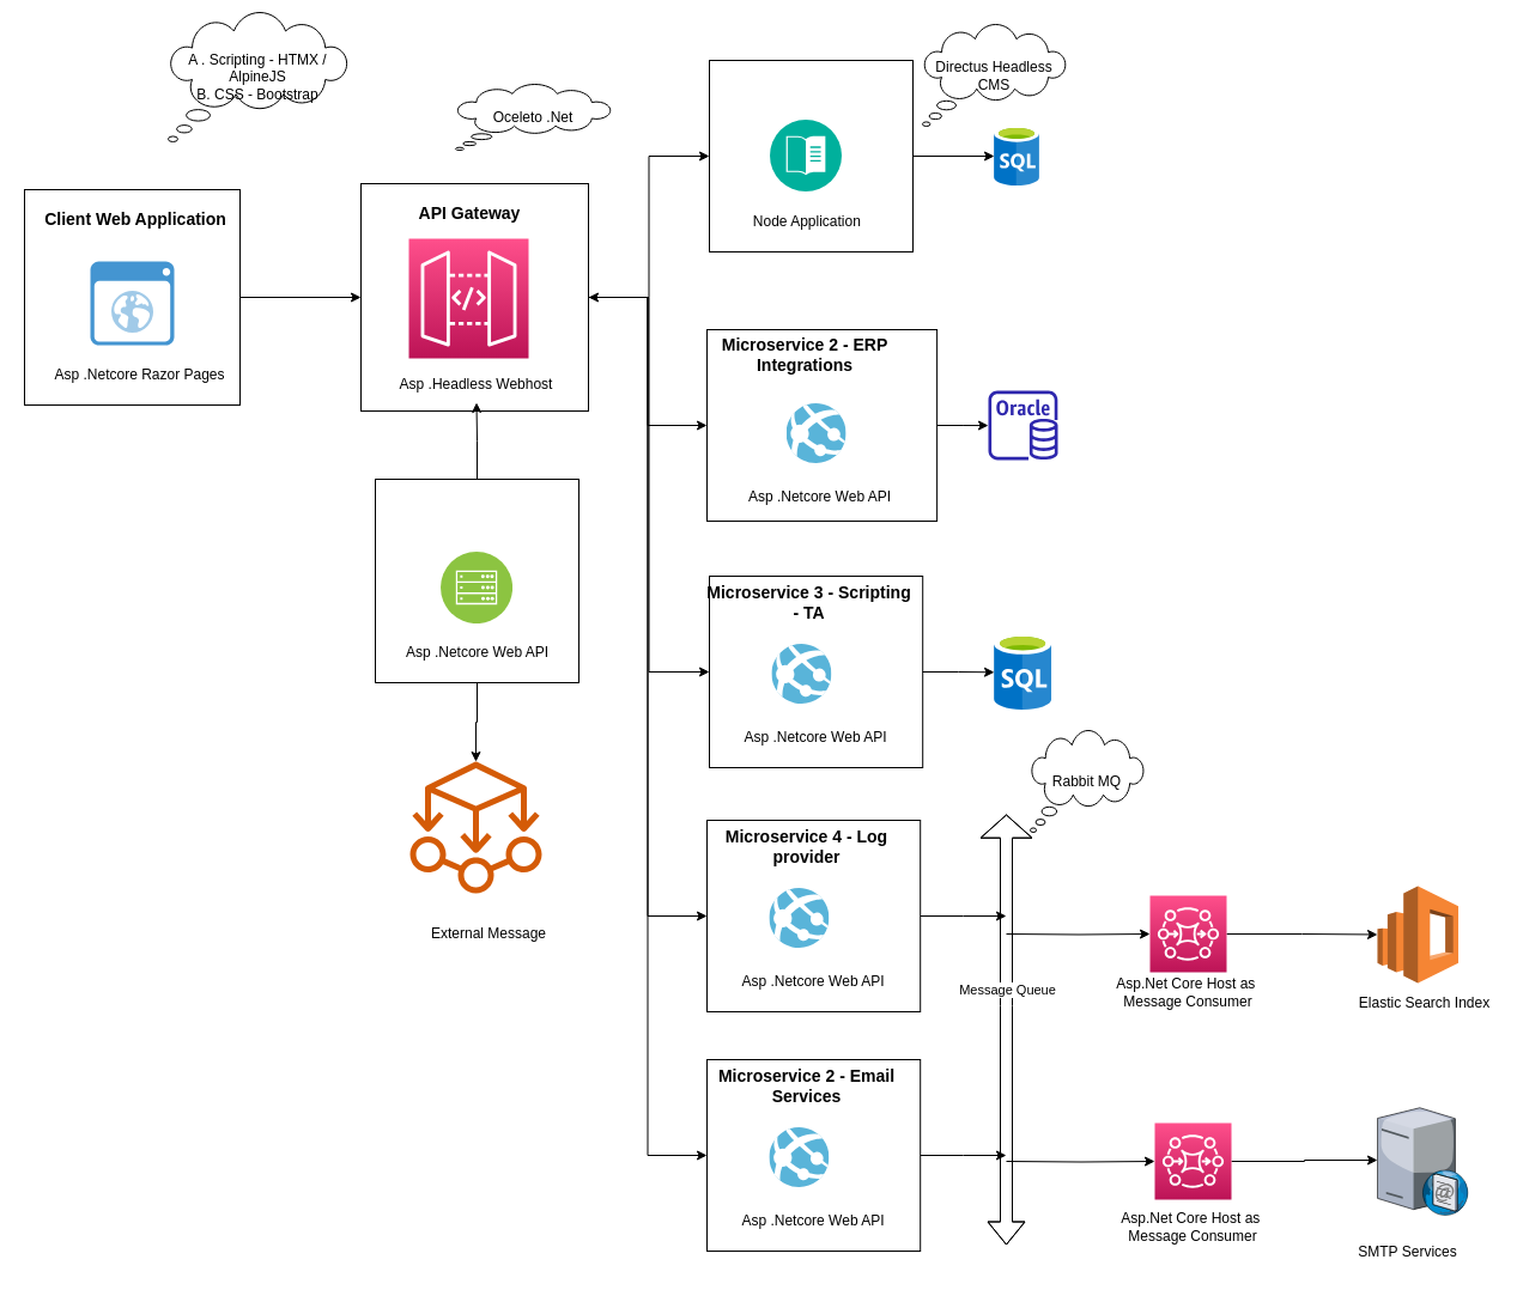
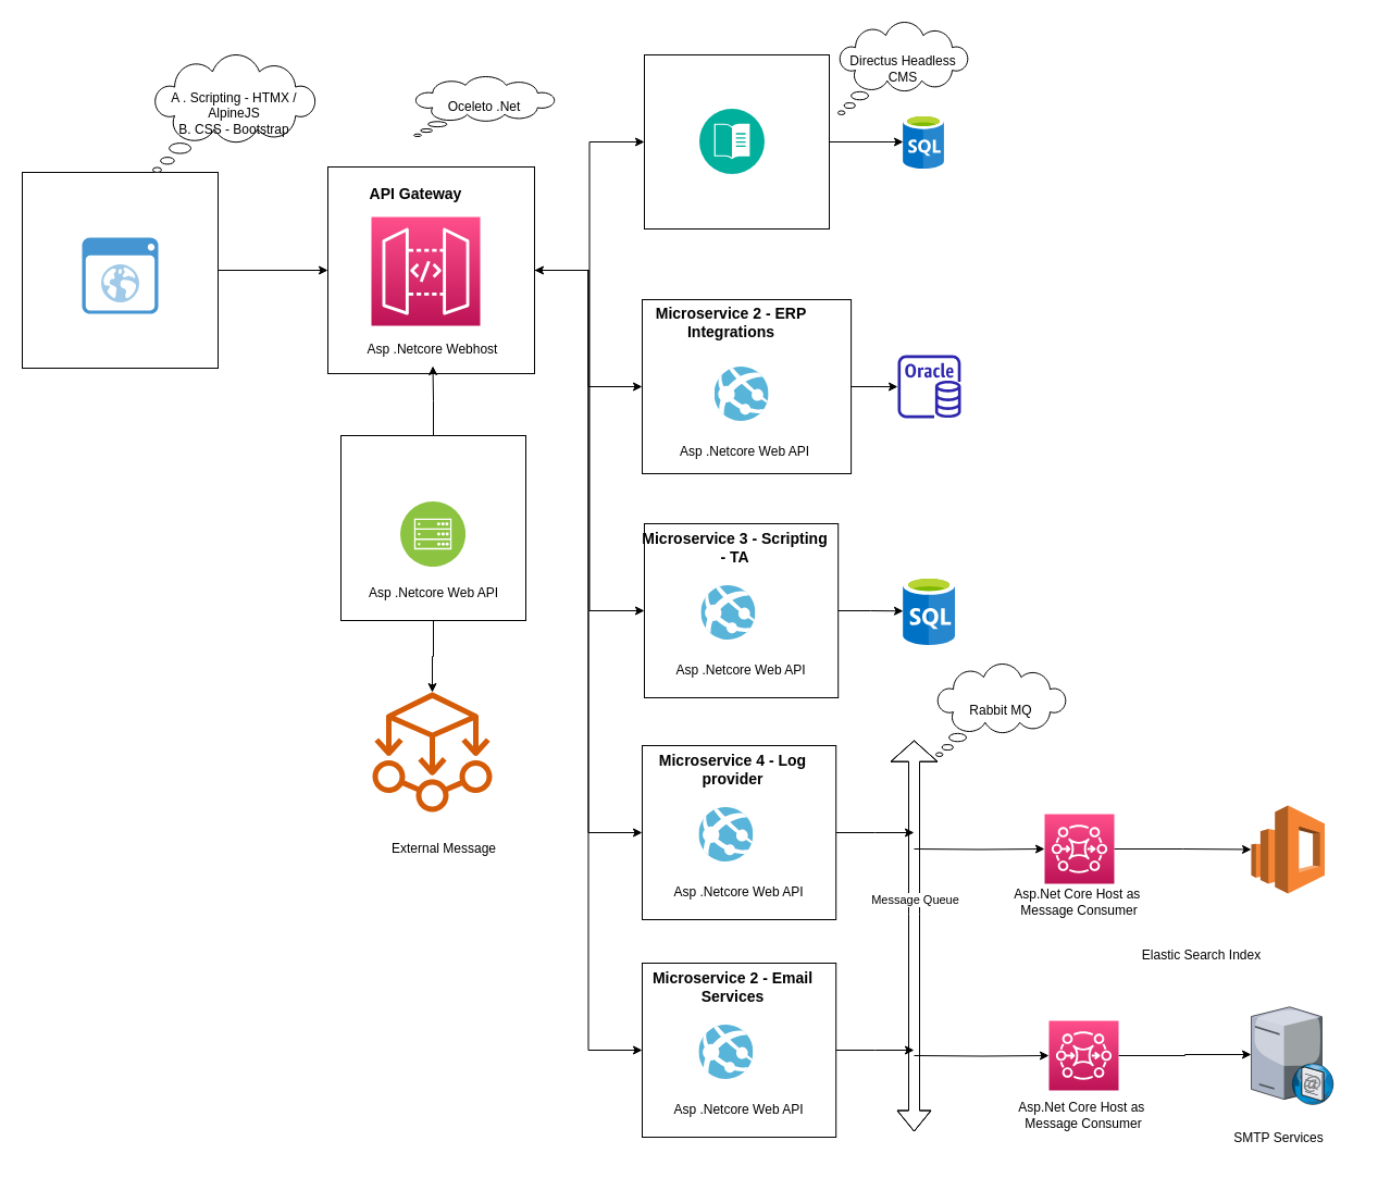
- <mxCell id="66" value="A . Scripting - HTMX / AlpineJS&lt;br&gt;B. CSS - Bootstrap" style="whiteSpace=wrap;html=1;shape=mxgraph.basic.cloud_callout" vertex="1" parent="1"><mxGeometry x="140" y="10" width="150" height="108" as="geometry" /></mxCell>
+ <mxCell id="66" value="A . Scripting - HTMX / AlpineJS&lt;br&gt;B. CSS - Bootstrap" style="whiteSpace=wrap;html=1;shape=mxgraph.basic.cloud_callout" vertex="1" parent="1"><mxGeometry x="140" y="50" width="150" height="108" as="geometry" /></mxCell>
- <mxCell id="15" value="&lt;b&gt;&lt;font style=&quot;font-size: 14px;&quot;&gt;API Gateway&lt;/font&gt;&lt;/b&gt;" style="text;html=1;strokeColor=none;fillColor=none;align=center;verticalAlign=middle;whiteSpace=wrap;rounded=0;" vertex="1" parent="12"><mxGeometry x="41" y="10" width="100" height="30" as="geometry" /></mxCell>
+ <mxCell id="15" value="&lt;b&gt;&lt;font style=&quot;font-size: 14px;&quot;&gt;API Gateway&lt;/font&gt;&lt;/b&gt;" style="text;html=1;strokeColor=none;fillColor=none;align=center;verticalAlign=middle;whiteSpace=wrap;rounded=0;" vertex="1" parent="12"><mxGeometry x="31" y="10" width="100" height="30" as="geometry" /></mxCell>
- <mxCell id="10" value="&lt;b&gt;&lt;font style=&quot;font-size: 14px;&quot;&gt;Client Web Application&lt;/font&gt;&lt;/b&gt;" style="text;html=1;strokeColor=none;fillColor=none;align=center;verticalAlign=middle;whiteSpace=wrap;rounded=0;" vertex="1" parent="7"><mxGeometry x="13.5" y="10" width="157.5" height="30" as="geometry" /></mxCell>
- <mxCell id="6" value="Node Application&amp;nbsp;" style="text;html=1;strokeColor=none;fillColor=none;align=center;verticalAlign=middle;whiteSpace=wrap;rounded=0;container=0;" vertex="1" parent="3"><mxGeometry y="120" width="167" height="30" as="geometry" /></mxCell>
- <mxCell id="11" value="Asp .Netcore Razor Pages" style="text;html=1;strokeColor=none;fillColor=none;align=center;verticalAlign=middle;whiteSpace=wrap;rounded=0;" vertex="1" parent="7"><mxGeometry x="24" y="140" width="145" height="30" as="geometry" /></mxCell>
- <mxCell id="16" value="Asp .Headless Webhost" style="text;html=1;strokeColor=none;fillColor=none;align=center;verticalAlign=middle;whiteSpace=wrap;rounded=0;" vertex="1" parent="12"><mxGeometry x="13" y="153" width="167" height="30" as="geometry" /></mxCell>
+ <mxCell id="16" value="Asp .Netcore Webhost" style="text;html=1;strokeColor=none;fillColor=none;align=center;verticalAlign=middle;whiteSpace=wrap;rounded=0;" vertex="1" parent="12"><mxGeometry x="13" y="153" width="167" height="30" as="geometry" /></mxCell>
- <mxCell id="69" value="Rabbit MQ" style="whiteSpace=wrap;html=1;shape=mxgraph.basic.cloud_callout" vertex="1" parent="1"><mxGeometry x="860" y="610" width="95" height="85" as="geometry" /></mxCell>
+ <mxCell id="69" value="Rabbit MQ" style="whiteSpace=wrap;html=1;shape=mxgraph.basic.cloud_callout" vertex="1" parent="1"><mxGeometry x="860" y="610" width="120" height="85" as="geometry" /></mxCell>
- <mxCell id="71" value="Elastic Search Index" style="text;html=1;strokeColor=none;fillColor=none;align=center;verticalAlign=middle;whiteSpace=wrap;rounded=0;" vertex="1" parent="1"><mxGeometry x="1132.5" y="823" width="112.5" height="30" as="geometry" /></mxCell>
+ <mxCell id="71" value="Elastic Search Index" style="text;html=1;strokeColor=none;fillColor=none;align=center;verticalAlign=middle;whiteSpace=wrap;rounded=0;" vertex="1" parent="1"><mxGeometry x="1047.5" y="863" width="112.5" height="30" as="geometry" /></mxCell>
